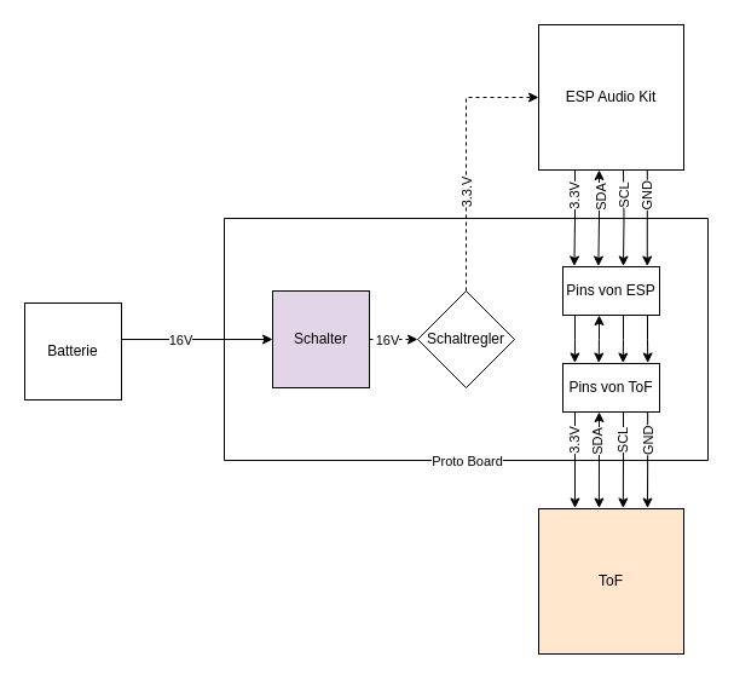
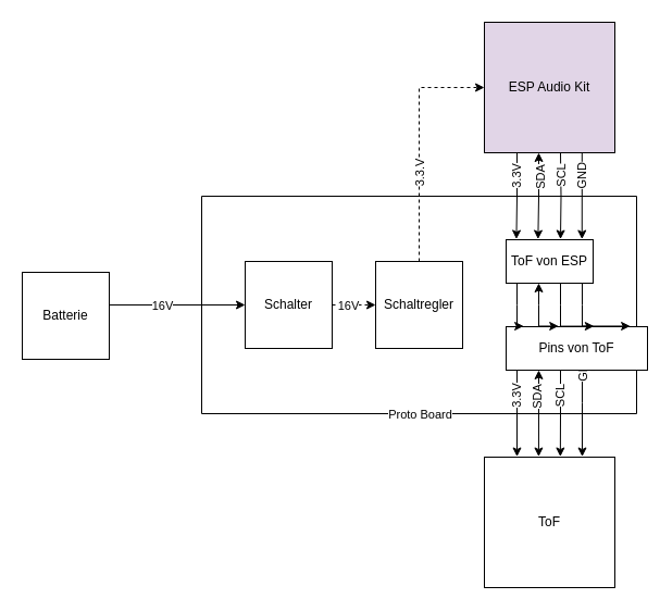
- <mxCell id="6" value="ESP Audio Kit" style="whiteSpace=wrap;html=1;aspect=fixed;" vertex="1" parent="1"><mxGeometry x="445" y="20" width="120" height="120" as="geometry" /></mxCell>
+ <mxCell id="6" value="ESP Audio Kit" style="whiteSpace=wrap;html=1;aspect=fixed;fillColor=#e1d5e7;" vertex="1" parent="1"><mxGeometry x="445" y="20" width="120" height="120" as="geometry" /></mxCell>
- <mxCell id="22" value="Pins von ESP" style="rounded=0;whiteSpace=wrap;html=1;" vertex="1" parent="1"><mxGeometry x="465" y="220" width="80" height="40" as="geometry" /></mxCell>
+ <mxCell id="22" value="ToF von ESP" style="rounded=0;whiteSpace=wrap;html=1;" vertex="1" parent="1"><mxGeometry x="465" y="220" width="80" height="40" as="geometry" /></mxCell>
- <mxCell id="13" value="Schalter" style="whiteSpace=wrap;html=1;aspect=fixed;fillColor=#e1d5e7;" vertex="1" parent="1"><mxGeometry x="225" y="240" width="80" height="80" as="geometry" /></mxCell>
+ <mxCell id="13" value="Schalter" style="whiteSpace=wrap;html=1;aspect=fixed;" vertex="1" parent="1"><mxGeometry x="225" y="240" width="80" height="80" as="geometry" /></mxCell>
- <mxCell id="10" value="Schaltregler" style="rhombus;whiteSpace=wrap;html=1;aspect=fixed;" vertex="1" parent="1"><mxGeometry x="345" y="240" width="80" height="80" as="geometry" /></mxCell>
+ <mxCell id="10" value="Schaltregler" style="whiteSpace=wrap;html=1;aspect=fixed;" vertex="1" parent="1"><mxGeometry x="345" y="240" width="80" height="80" as="geometry" /></mxCell>
- <mxCell id="21" value="Pins von ToF" style="rounded=0;whiteSpace=wrap;html=1;" vertex="1" parent="1"><mxGeometry x="465" y="300" width="80" height="40" as="geometry" /></mxCell>
+ <mxCell id="21" value="Pins von ToF" style="rounded=0;whiteSpace=wrap;html=1;" vertex="1" parent="1"><mxGeometry x="465" y="300" width="130" height="40" as="geometry" /></mxCell>
- <mxCell id="7" value="ToF" style="whiteSpace=wrap;html=1;aspect=fixed;fillColor=#ffe6cc;" vertex="1" parent="1"><mxGeometry x="445" y="420" width="120" height="120" as="geometry" /></mxCell>
+ <mxCell id="7" value="ToF" style="whiteSpace=wrap;html=1;aspect=fixed;" vertex="1" parent="1"><mxGeometry x="445" y="420" width="120" height="120" as="geometry" /></mxCell>
